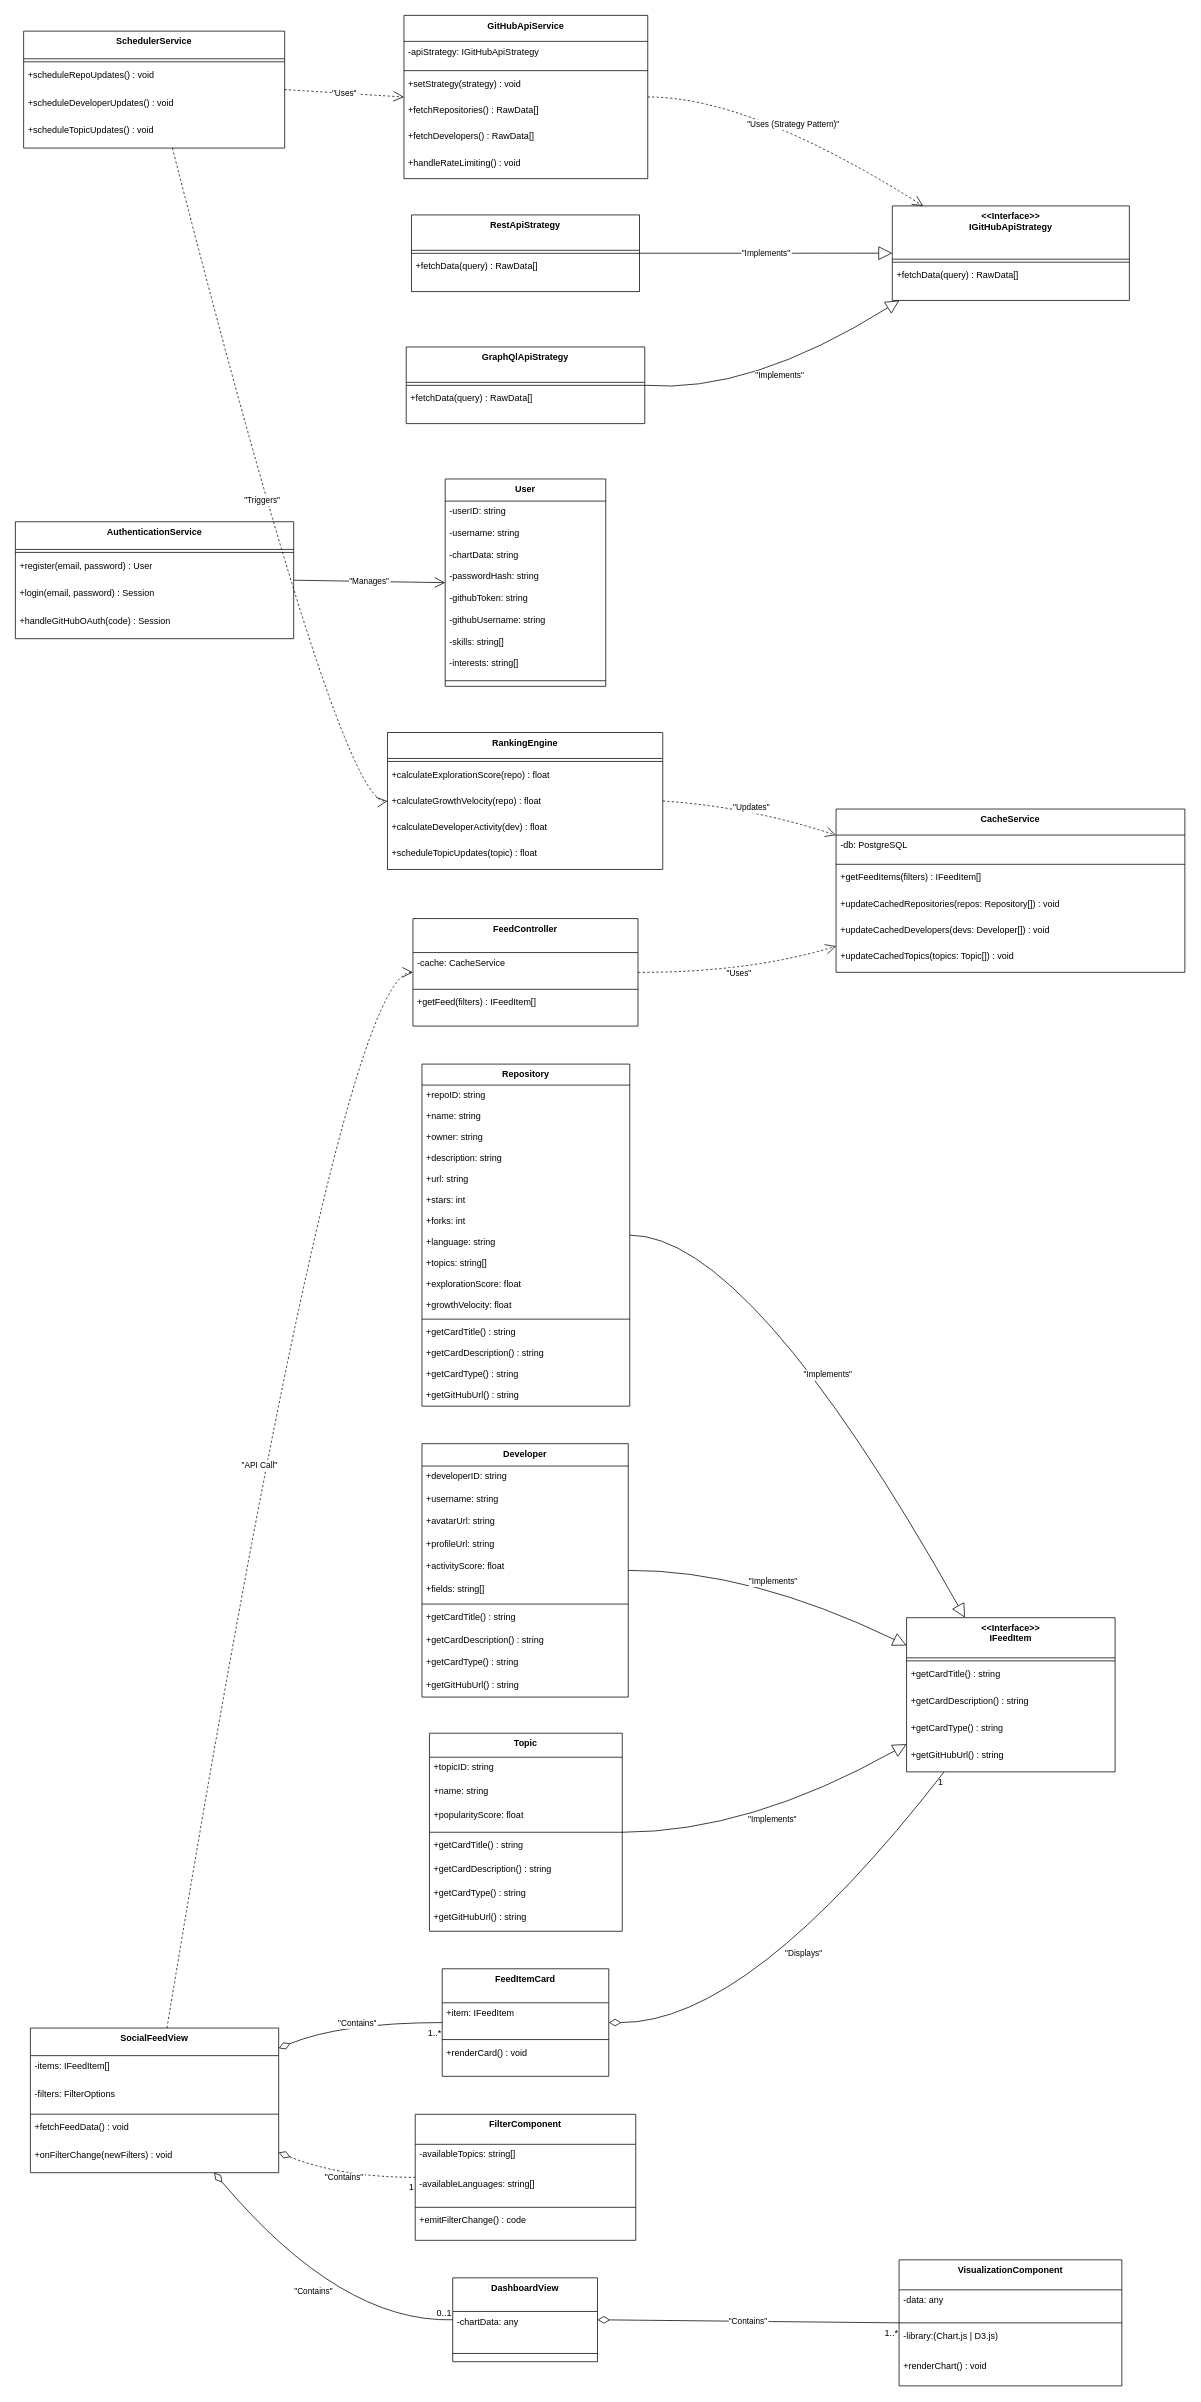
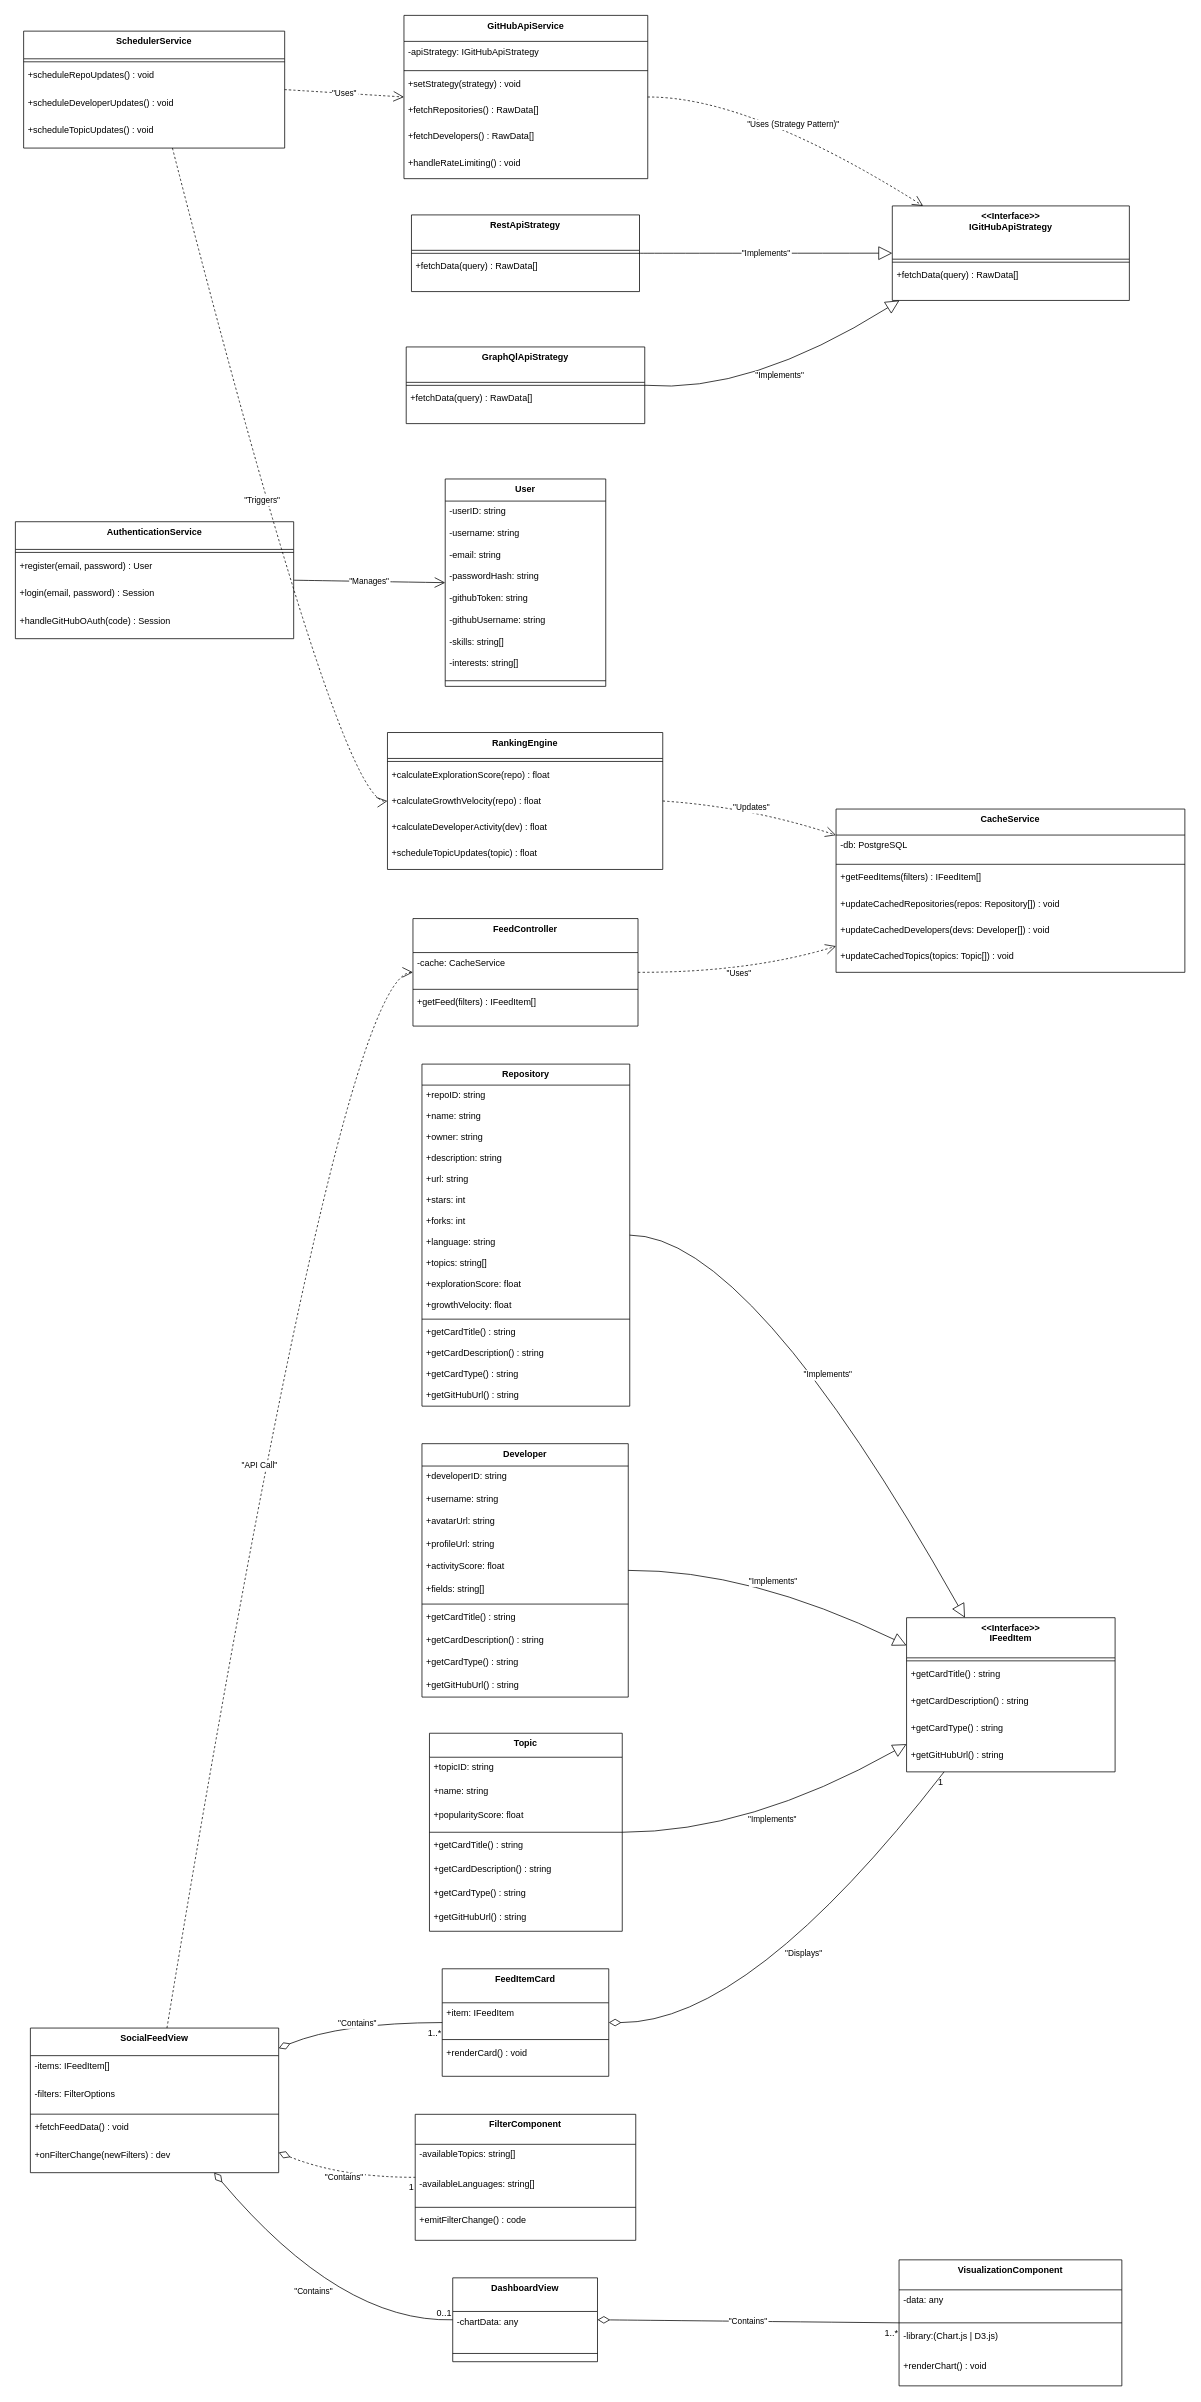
- <mxCell id="39" value="-chartData: string" style="text;strokeColor=none;fillColor=none;align=left;verticalAlign=top;spacingLeft=4;spacingRight=4;overflow=hidden;rotatable=0;points=[[0,0.5],[1,0.5]];portConstraint=eastwest;" vertex="1" parent="36"><mxGeometry y="87.474" width="214" height="29" as="geometry" /></mxCell>
+ <mxCell id="39" value="-email: string" style="text;strokeColor=none;fillColor=none;align=left;verticalAlign=top;spacingLeft=4;spacingRight=4;overflow=hidden;rotatable=0;points=[[0,0.5],[1,0.5]];portConstraint=eastwest;" vertex="1" parent="36"><mxGeometry y="87.474" width="214" height="29" as="geometry" /></mxCell>
- <mxCell id="104" value="+onFilterChange(newFilters) : void" style="text;strokeColor=none;fillColor=none;align=left;verticalAlign=top;spacingLeft=4;spacingRight=4;overflow=hidden;rotatable=0;points=[[0,0.5],[1,0.5]];portConstraint=eastwest;" vertex="1" parent="99"><mxGeometry y="155.8" width="331" height="37" as="geometry" /></mxCell>
+ <mxCell id="104" value="+onFilterChange(newFilters) : dev" style="text;strokeColor=none;fillColor=none;align=left;verticalAlign=top;spacingLeft=4;spacingRight=4;overflow=hidden;rotatable=0;points=[[0,0.5],[1,0.5]];portConstraint=eastwest;" vertex="1" parent="99"><mxGeometry y="155.8" width="331" height="37" as="geometry" /></mxCell>
